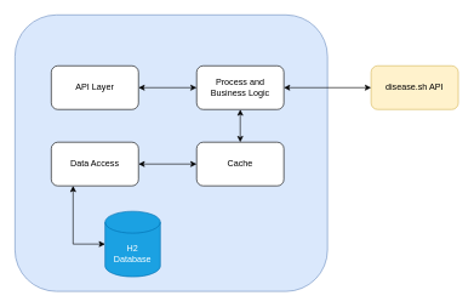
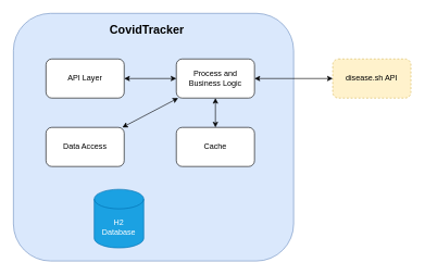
+ <mxCell id="14" value="&lt;font style=&quot;font-size: 18px&quot;&gt;&lt;b&gt;CovidTracker&lt;/b&gt;&lt;/font&gt;" style="text;html=1;strokeColor=none;fillColor=none;align=center;verticalAlign=middle;whiteSpace=wrap;rounded=0;" vertex="1" parent="1"><mxGeometry x="140" y="30" width="170" height="30" as="geometry" /></mxCell>
- <mxCell id="8" value="disease.sh API" style="rounded=1;whiteSpace=wrap;html=1;fillColor=#fff2cc;strokeColor=#d6b656;" vertex="1" parent="1"><mxGeometry x="510" y="90" width="120" height="60" as="geometry" /></mxCell>
+ <mxCell id="8" value="disease.sh API" style="rounded=1;whiteSpace=wrap;html=1;fillColor=#fff2cc;strokeColor=#d6b656;dashed=1;" vertex="1" parent="1"><mxGeometry x="510" y="90" width="120" height="60" as="geometry" /></mxCell>
- <mxCell id="10" value="" style="endArrow=classic;startArrow=classic;html=1;rounded=0;entryX=0;entryY=0.5;entryDx=0;entryDy=0;" edge="1" parent="1" source="4" target="5"><mxGeometry width="50" height="50" relative="1" as="geometry"><mxPoint x="190" y="275" as="sourcePoint" /><mxPoint x="260.711" y="225" as="targetPoint" /></mxGeometry></mxCell>
+ <mxCell id="10" value="" style="endArrow=classic;startArrow=classic;html=1;rounded=0;" edge="1" parent="1" source="4" target="6"><mxGeometry width="50" height="50" relative="1" as="geometry"><mxPoint x="190" y="275" as="sourcePoint" /><mxPoint x="260.711" y="225" as="targetPoint" /></mxGeometry></mxCell>
- <mxCell id="9" value="" style="endArrow=classic;startArrow=classic;html=1;rounded=0;exitX=0;exitY=0.5;exitDx=0;exitDy=0;exitPerimeter=0;entryX=0.25;entryY=1;entryDx=0;entryDy=0;" edge="1" parent="1" source="3" target="4"><mxGeometry width="50" height="50" relative="1" as="geometry"><mxPoint x="180" y="270" as="sourcePoint" /><mxPoint x="230" y="220" as="targetPoint" /><Array as="points"><mxPoint x="100" y="335" /></Array></mxGeometry></mxCell>
